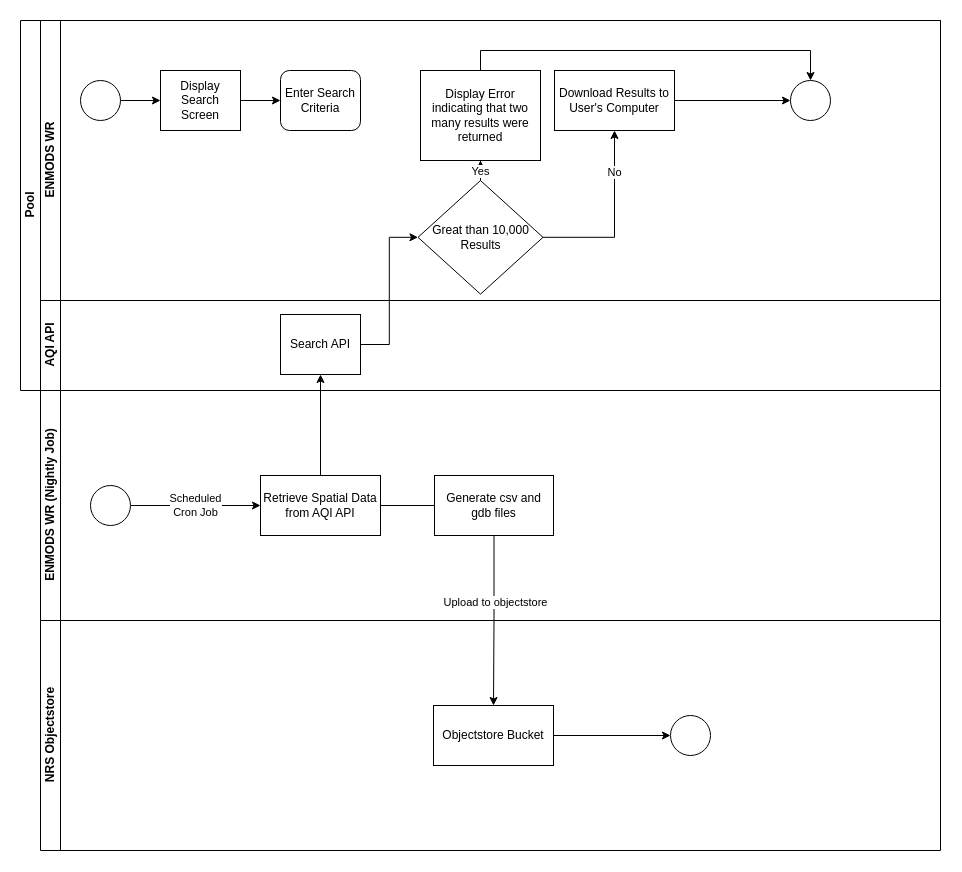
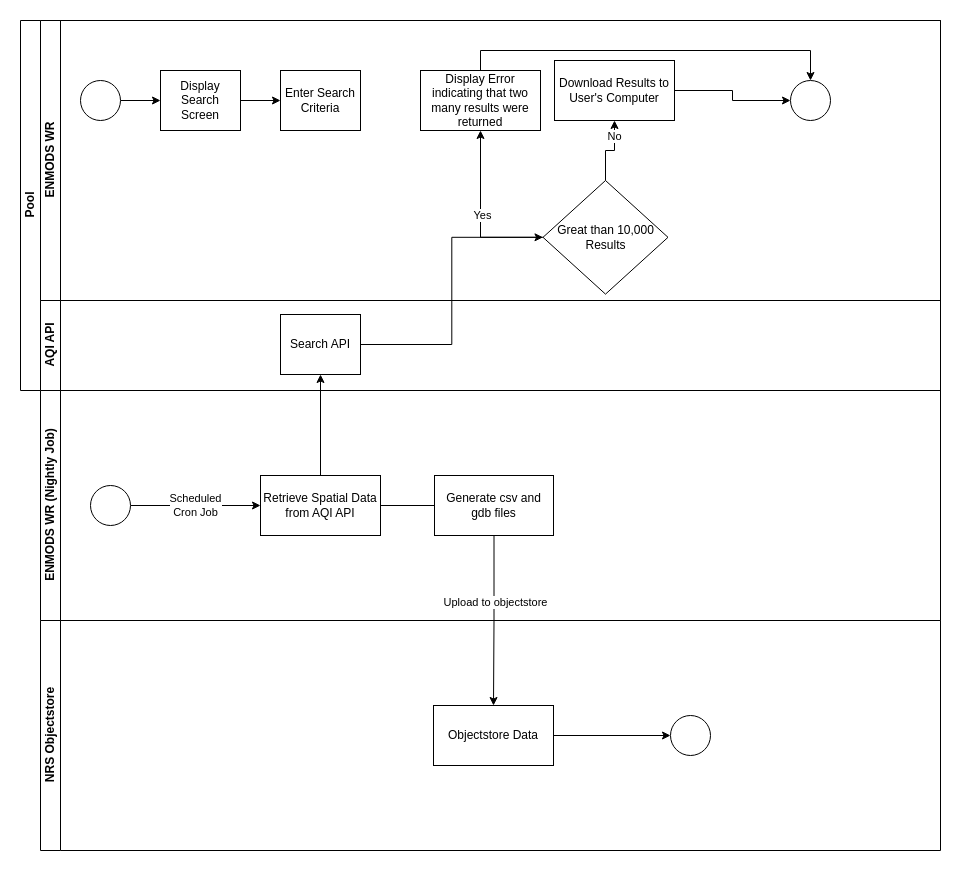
- <mxCell id="8" value="Enter Search Criteria" style="whiteSpace=wrap;html=1;fontFamily=Helvetica;fontSize=12;fontColor=#000000;align=center;rounded=1;" parent="3" vertex="1"><mxGeometry x="240" y="50" width="80" height="60" as="geometry" /></mxCell>
+ <mxCell id="8" value="Enter Search Criteria" style="rounded=0;whiteSpace=wrap;html=1;fontFamily=Helvetica;fontSize=12;fontColor=#000000;align=center;" parent="3" vertex="1"><mxGeometry x="240" y="50" width="80" height="60" as="geometry" /></mxCell>
- <mxCell id="13" value="Download Results to User's Computer" style="rounded=0;whiteSpace=wrap;html=1;" parent="3" vertex="1"><mxGeometry x="514" y="50" width="120" height="60" as="geometry" /></mxCell>
+ <mxCell id="13" value="Download Results to User's Computer" style="rounded=0;whiteSpace=wrap;html=1;" parent="3" vertex="1"><mxGeometry x="514" y="40" width="120" height="60" as="geometry" /></mxCell>
- <mxCell id="11" value="Display Error indicating that two many results were returned" style="rounded=0;whiteSpace=wrap;html=1;" parent="3" vertex="1"><mxGeometry x="380" y="50" width="120" height="90" as="geometry" /></mxCell>
+ <mxCell id="11" value="Display Error indicating that two many results were returned" style="rounded=0;whiteSpace=wrap;html=1;" parent="3" vertex="1"><mxGeometry x="380" y="50" width="120" height="60" as="geometry" /></mxCell>
- <mxCell id="14" value="Great than 10,000 Results" style="rhombus;whiteSpace=wrap;html=1;" parent="3" vertex="1"><mxGeometry x="377.5" y="160" width="125" height="113.64" as="geometry" /></mxCell>
+ <mxCell id="14" value="Great than 10,000 Results" style="rhombus;whiteSpace=wrap;html=1;" parent="3" vertex="1"><mxGeometry x="502.5" y="160" width="125" height="113.64" as="geometry" /></mxCell>
- <mxCell id="30" value="Objectstore Bucket" style="rounded=0;whiteSpace=wrap;html=1;" parent="28" vertex="1"><mxGeometry x="393" y="85" width="120" height="60" as="geometry" /></mxCell>
+ <mxCell id="30" value="Objectstore Data" style="rounded=0;whiteSpace=wrap;html=1;" parent="28" vertex="1"><mxGeometry x="393" y="85" width="120" height="60" as="geometry" /></mxCell>
